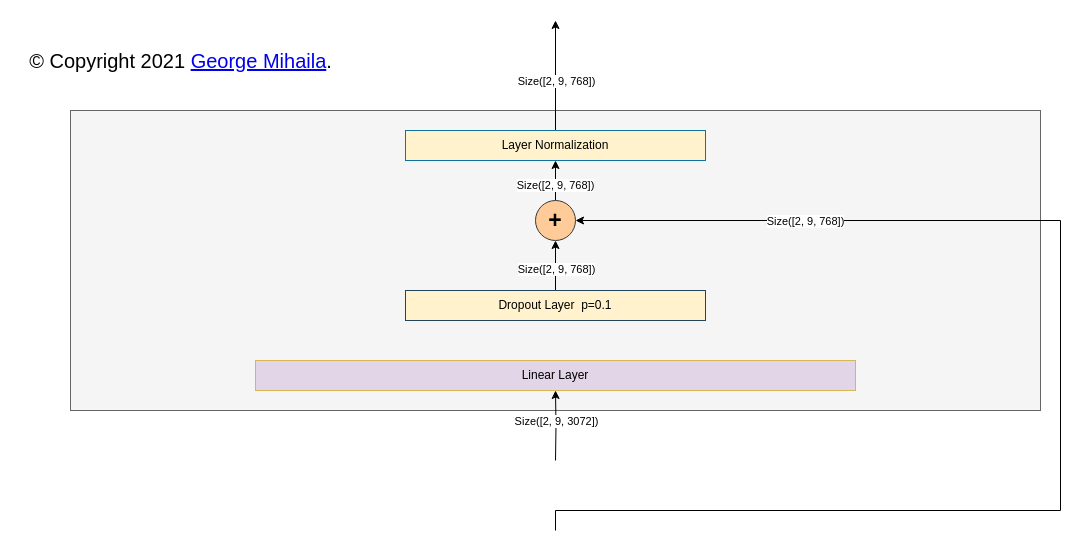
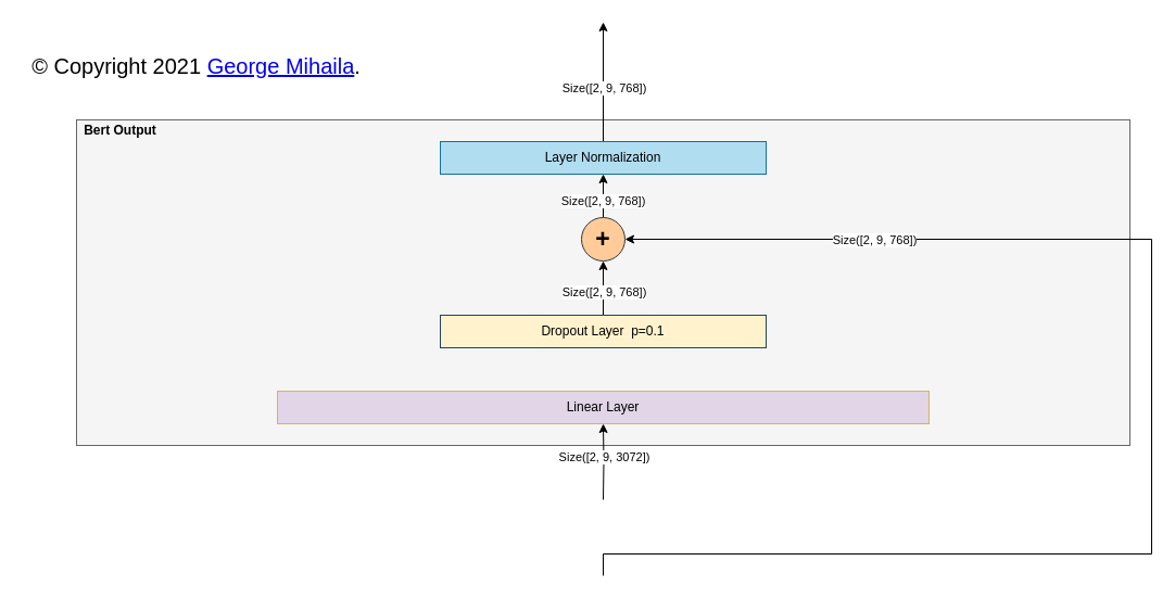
+ <mxCell id="3" value="&lt;b&gt;Bert Output&lt;/b&gt;" style="text;html=1;align=center;verticalAlign=middle;resizable=0;points=[];autosize=1;" parent="1" vertex="1"><mxGeometry x="70" y="109.998" width="80" height="20" as="geometry" /></mxCell>
- <mxCell id="11" value="Layer Normalization" style="rounded=0;whiteSpace=wrap;html=1;fillColor=#fff2cc;strokeColor=#10739e;" parent="1" vertex="1"><mxGeometry x="405" y="130" width="300" height="30" as="geometry" /></mxCell>
+ <mxCell id="11" value="Layer Normalization" style="rounded=0;whiteSpace=wrap;html=1;fillColor=#b1ddf0;strokeColor=#10739e;" parent="1" vertex="1"><mxGeometry x="405" y="130" width="300" height="30" as="geometry" /></mxCell>
